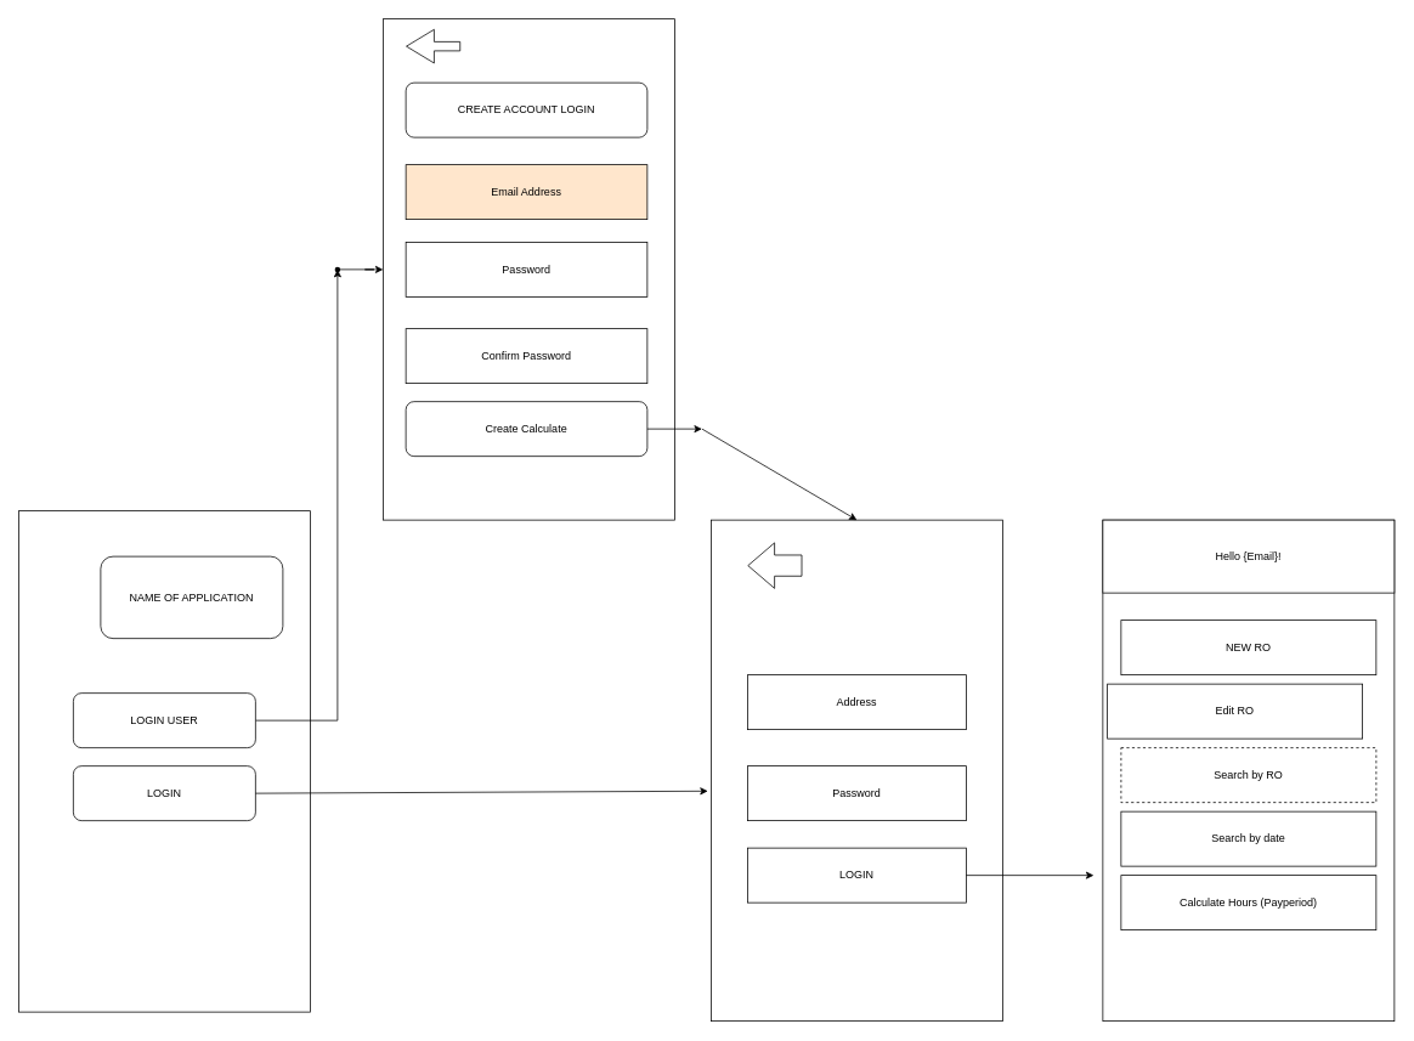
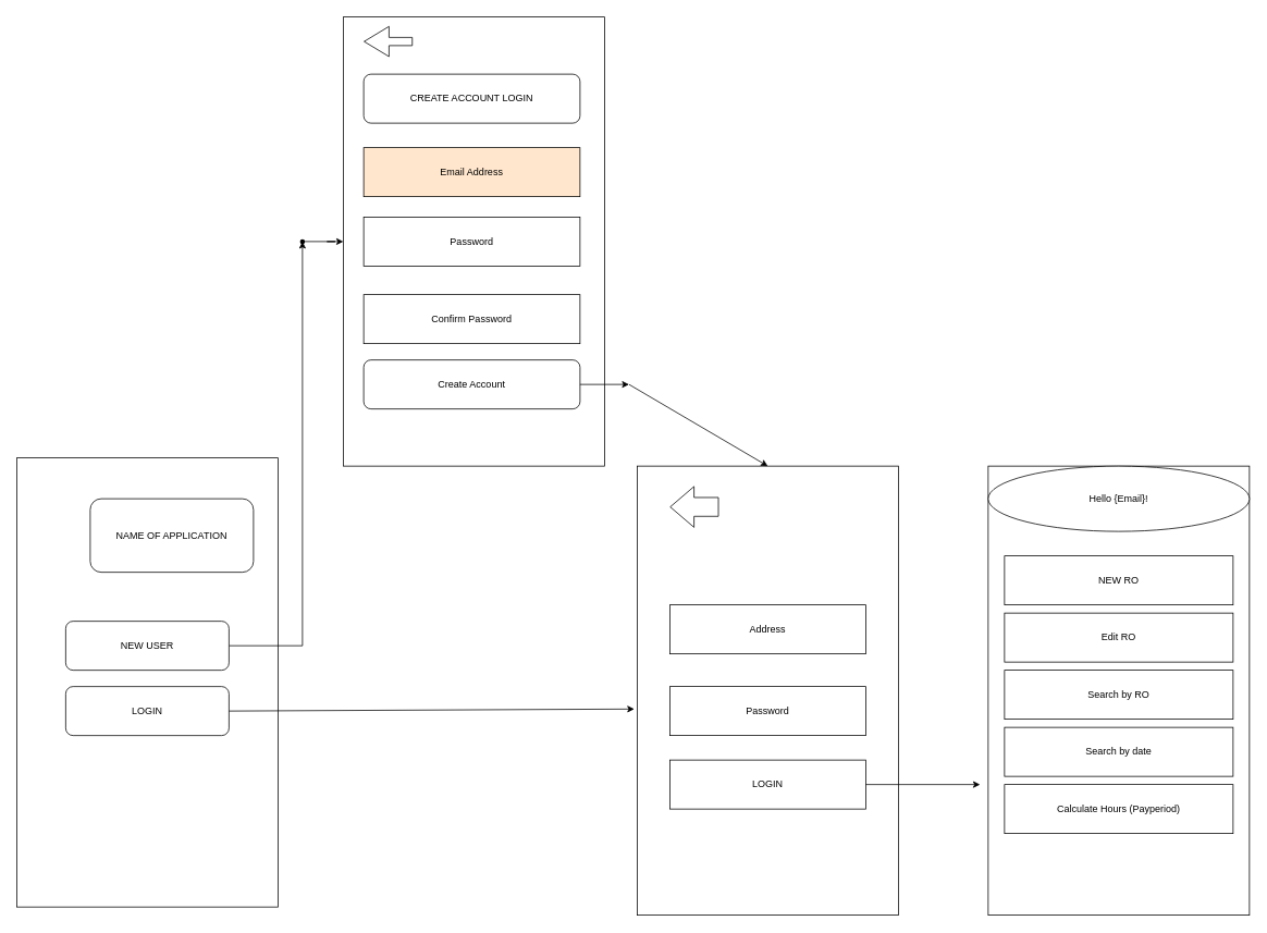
- <mxCell id="14" value="Create Calculate" style="rounded=1;whiteSpace=wrap;html=1;" parent="1" vertex="1"><mxGeometry x="445" y="440" width="265" height="60" as="geometry" /></mxCell>
+ <mxCell id="14" value="Create Account" style="rounded=1;whiteSpace=wrap;html=1;" parent="1" vertex="1"><mxGeometry x="445" y="440" width="265" height="60" as="geometry" /></mxCell>
- <mxCell id="26" value="Hello {Email}!" style="rounded=0;whiteSpace=wrap;html=1;" vertex="1" parent="1"><mxGeometry x="1210" y="570" width="320" height="80" as="geometry" /></mxCell>
+ <mxCell id="26" value="Hello {Email}!" style="ellipse;whiteSpace=wrap;html=1;" vertex="1" parent="1"><mxGeometry x="1210" y="570" width="320" height="80" as="geometry" /></mxCell>
- <mxCell id="28" value="Edit RO" style="rounded=0;whiteSpace=wrap;html=1;" vertex="1" parent="1"><mxGeometry x="1215" y="750" width="280" height="60" as="geometry" /></mxCell>
+ <mxCell id="28" value="Edit RO" style="rounded=0;whiteSpace=wrap;html=1;" vertex="1" parent="1"><mxGeometry x="1230" y="750" width="280" height="60" as="geometry" /></mxCell>
- <mxCell id="5" value="LOGIN USER" style="rounded=1;whiteSpace=wrap;html=1;" parent="1" vertex="1"><mxGeometry x="80" y="760" width="200" height="60" as="geometry" /></mxCell>
+ <mxCell id="5" value="NEW USER" style="rounded=1;whiteSpace=wrap;html=1;" parent="1" vertex="1"><mxGeometry x="80" y="760" width="200" height="60" as="geometry" /></mxCell>
- <mxCell id="29" value="Search by RO" style="rounded=0;whiteSpace=wrap;html=1;dashed=1;" vertex="1" parent="1"><mxGeometry x="1230" y="820" width="280" height="60" as="geometry" /></mxCell>
+ <mxCell id="29" value="Search by RO" style="rounded=0;whiteSpace=wrap;html=1;" vertex="1" parent="1"><mxGeometry x="1230" y="820" width="280" height="60" as="geometry" /></mxCell>
